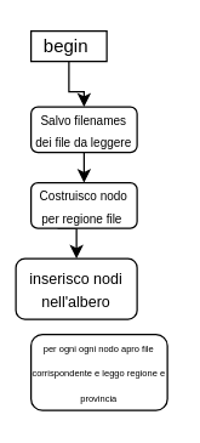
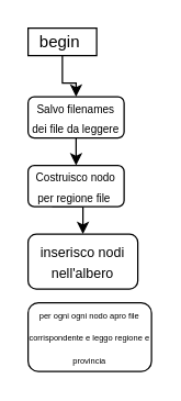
- <mxCell id="9" value="&lt;font size=&quot;1&quot;&gt;inserisco nodi nell'albero&lt;/font&gt;" style="rounded=1;whiteSpace=wrap;html=1;" vertex="1" parent="1"><mxGeometry x="10" y="170" width="80" height="40" as="geometry" /></mxCell>
+ <mxCell id="9" value="&lt;font size=&quot;1&quot;&gt;inserisco nodi nell'albero&lt;/font&gt;" style="rounded=1;whiteSpace=wrap;html=1;" vertex="1" parent="1"><mxGeometry x="20" y="170" width="80" height="40" as="geometry" /></mxCell>
